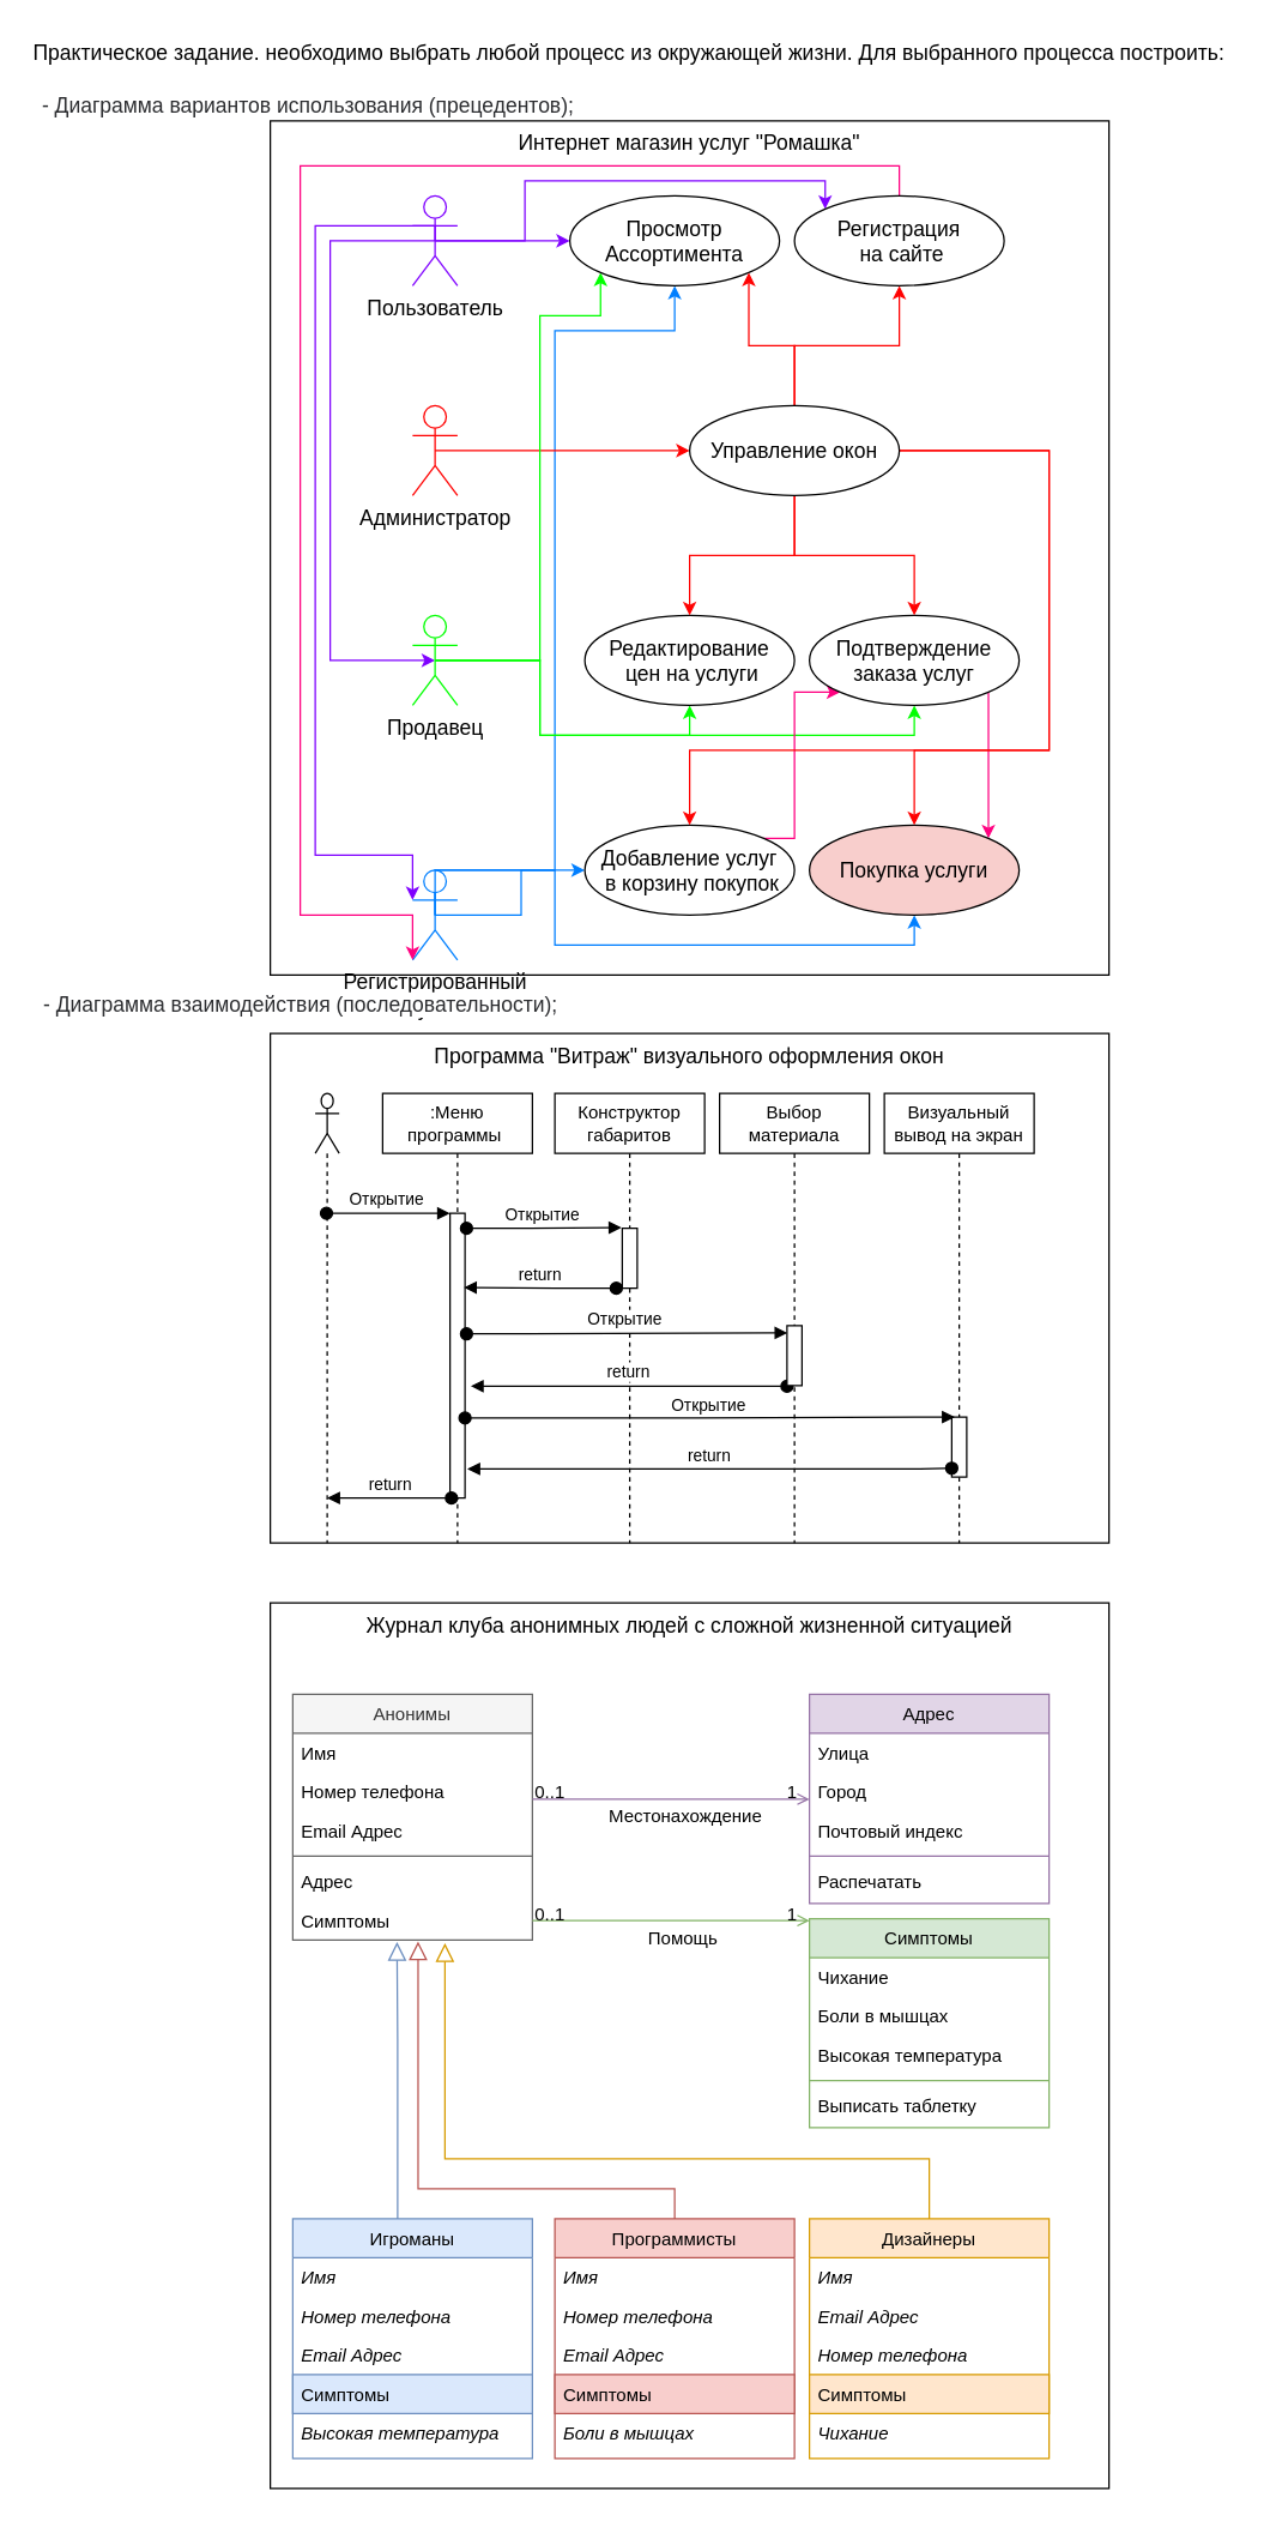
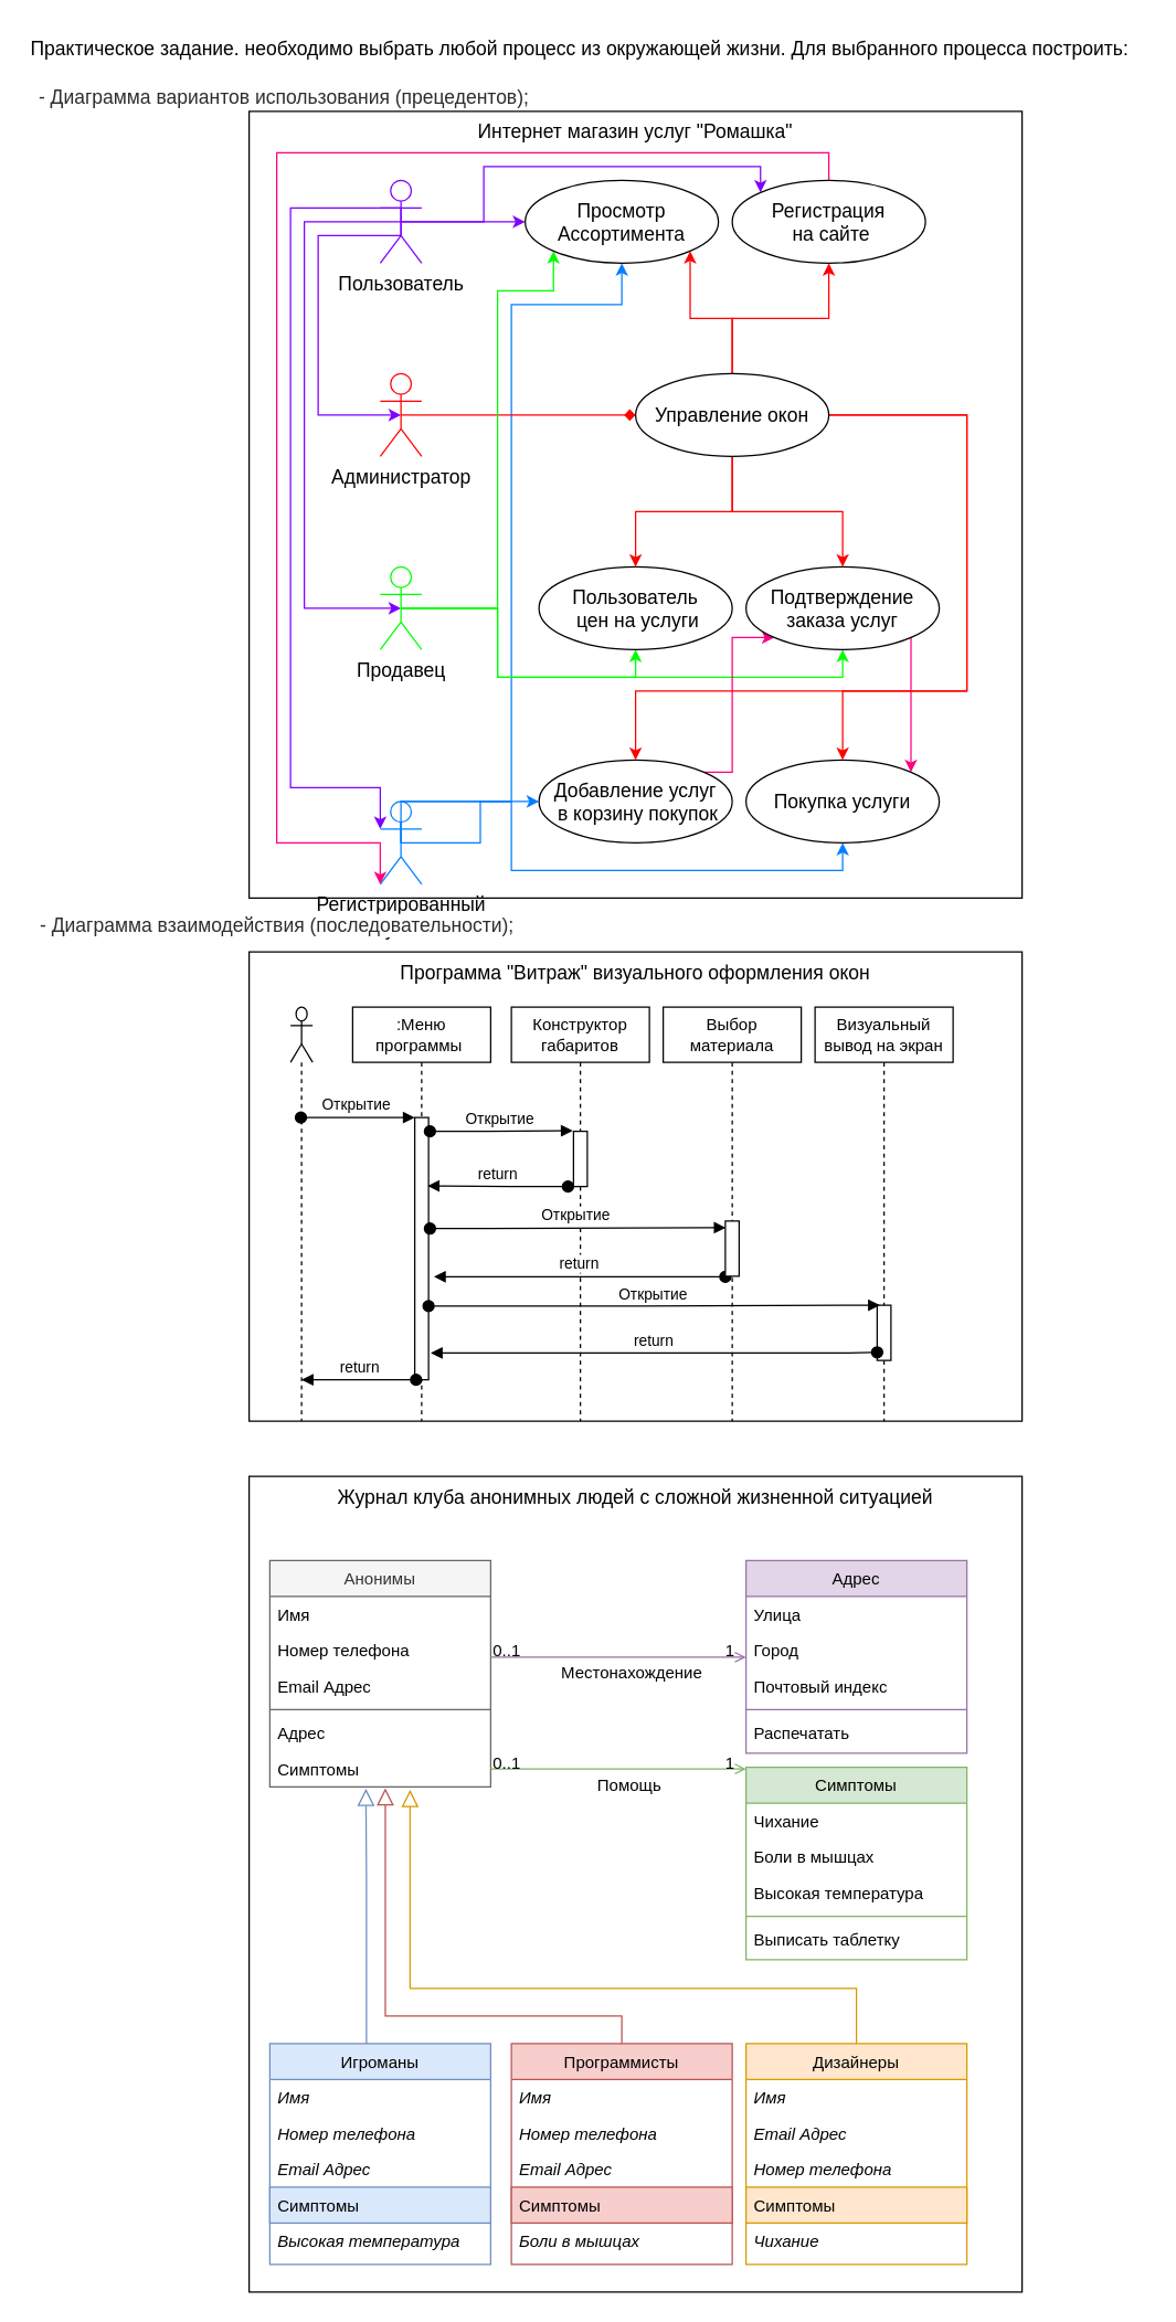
+ <mxCell id="38" style="edgeStyle=orthogonalEdgeStyle;rounded=0;orthogonalLoop=1;jettySize=auto;html=1;exitX=0.5;exitY=0.5;exitDx=0;exitDy=0;exitPerimeter=0;fontFamily=Helvetica;fontSize=14;fontColor=none;entryX=0.5;entryY=0.5;entryDx=0;entryDy=0;entryPerimeter=0;strokeColor=#7F00FF;" parent="1" source="43" target="48" edge="1"><mxGeometry relative="1" as="geometry"><mxPoint x="250" y="290" as="targetPoint" /><Array as="points"><mxPoint x="290" y="170" /><mxPoint x="230" y="170" /><mxPoint x="230" y="300" /></Array></mxGeometry></mxCell>
- <mxCell id="47" style="edgeStyle=orthogonalEdgeStyle;rounded=0;orthogonalLoop=1;jettySize=auto;html=1;exitX=0.5;exitY=0.5;exitDx=0;exitDy=0;exitPerimeter=0;entryX=0;entryY=0.5;entryDx=0;entryDy=0;fontFamily=Helvetica;fontSize=14;fontColor=#000000;strokeColor=#FF0000;" parent="1" source="48" target="69" edge="1"><mxGeometry relative="1" as="geometry"><Array as="points"><mxPoint x="370" y="300" /><mxPoint x="370" y="300" /></Array></mxGeometry></mxCell>
+ <mxCell id="47" style="edgeStyle=orthogonalEdgeStyle;rounded=0;orthogonalLoop=1;jettySize=auto;html=1;exitX=0.5;exitY=0.5;exitDx=0;exitDy=0;exitPerimeter=0;entryX=0;entryY=0.5;entryDx=0;entryDy=0;fontFamily=Helvetica;fontSize=14;fontColor=#000000;strokeColor=#FF0000;endArrow=diamond;" parent="1" source="48" target="69" edge="1"><mxGeometry relative="1" as="geometry"><Array as="points"><mxPoint x="370" y="300" /><mxPoint x="370" y="300" /></Array></mxGeometry></mxCell>
- <mxCell id="56" value="Редактирование&lt;br&gt;&amp;nbsp;цен на услуги" style="ellipse;whiteSpace=wrap;html=1;labelBackgroundColor=none;labelBorderColor=none;fontFamily=Helvetica;fontSize=14;fontColor=none;" parent="1" vertex="1"><mxGeometry x="390" y="410" width="140" height="60" as="geometry" /></mxCell>
+ <mxCell id="56" value="Пользователь&lt;br&gt;&amp;nbsp;цен на услуги" style="ellipse;whiteSpace=wrap;html=1;labelBackgroundColor=none;labelBorderColor=none;fontFamily=Helvetica;fontSize=14;fontColor=none;" parent="1" vertex="1"><mxGeometry x="390" y="410" width="140" height="60" as="geometry" /></mxCell>
- <mxCell id="62" value="Покупка услуги" style="ellipse;whiteSpace=wrap;html=1;labelBackgroundColor=none;labelBorderColor=none;fontFamily=Helvetica;fontSize=14;fontColor=none;fillColor=#f8cecc;" parent="1" vertex="1"><mxGeometry x="540" y="550" width="140" height="60" as="geometry" /></mxCell>
+ <mxCell id="62" value="Покупка услуги" style="ellipse;whiteSpace=wrap;html=1;labelBackgroundColor=none;labelBorderColor=none;fontFamily=Helvetica;fontSize=14;fontColor=none;" parent="1" vertex="1"><mxGeometry x="540" y="550" width="140" height="60" as="geometry" /></mxCell>
